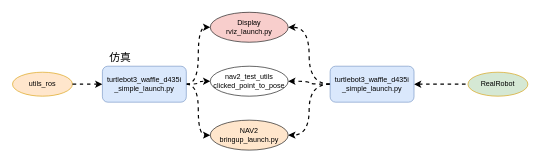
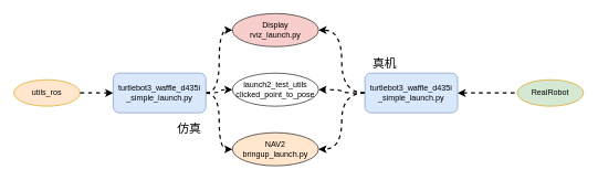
- <mxCell id="17" value="仿真" style="text;html=1;whiteSpace=wrap;strokeColor=none;fillColor=none;align=center;verticalAlign=middle;rounded=0;fontSize=18;" vertex="1" parent="1"><mxGeometry x="170" y="80" width="60" height="30" as="geometry" /></mxCell>
+ <mxCell id="17" value="仿真" style="text;html=1;whiteSpace=wrap;strokeColor=none;fillColor=none;align=center;verticalAlign=middle;rounded=0;fontSize=18;" vertex="1" parent="1"><mxGeometry x="255" y="180" width="60" height="30" as="geometry" /></mxCell>
+ <mxCell id="18" value="真机" style="text;html=1;whiteSpace=wrap;strokeColor=none;fillColor=none;align=center;verticalAlign=middle;rounded=0;fontSize=18;" vertex="1" parent="1"><mxGeometry x="550" y="80" width="60" height="30" as="geometry" /></mxCell>
- <mxCell id="5" value="nav2_test_utils&lt;br&gt;clicked_point_to_pose" style="ellipse;whiteSpace=wrap;html=1;" vertex="1" parent="1"><mxGeometry x="350" y="110" width="130" height="50" as="geometry" /></mxCell>
+ <mxCell id="5" value="launch2_test_utils&lt;br&gt;clicked_point_to_pose" style="ellipse;whiteSpace=wrap;html=1;" vertex="1" parent="1"><mxGeometry x="350" y="110" width="130" height="50" as="geometry" /></mxCell>
